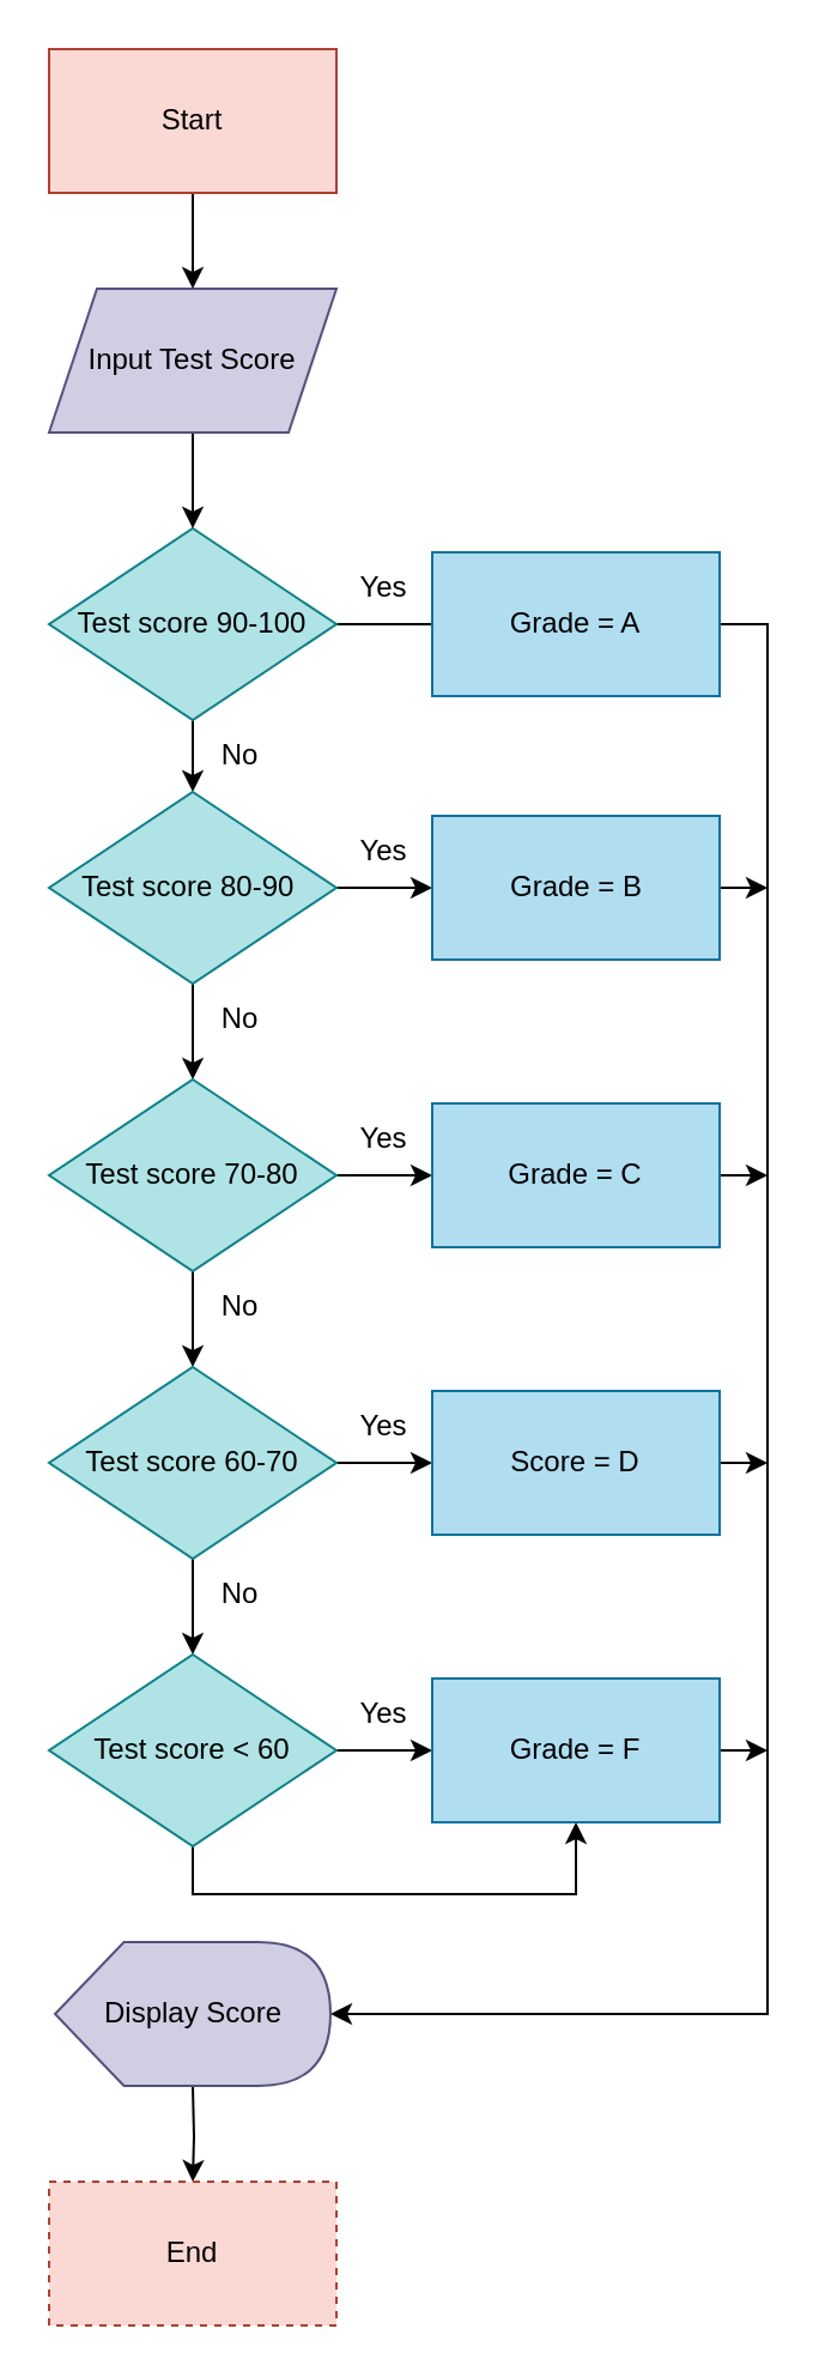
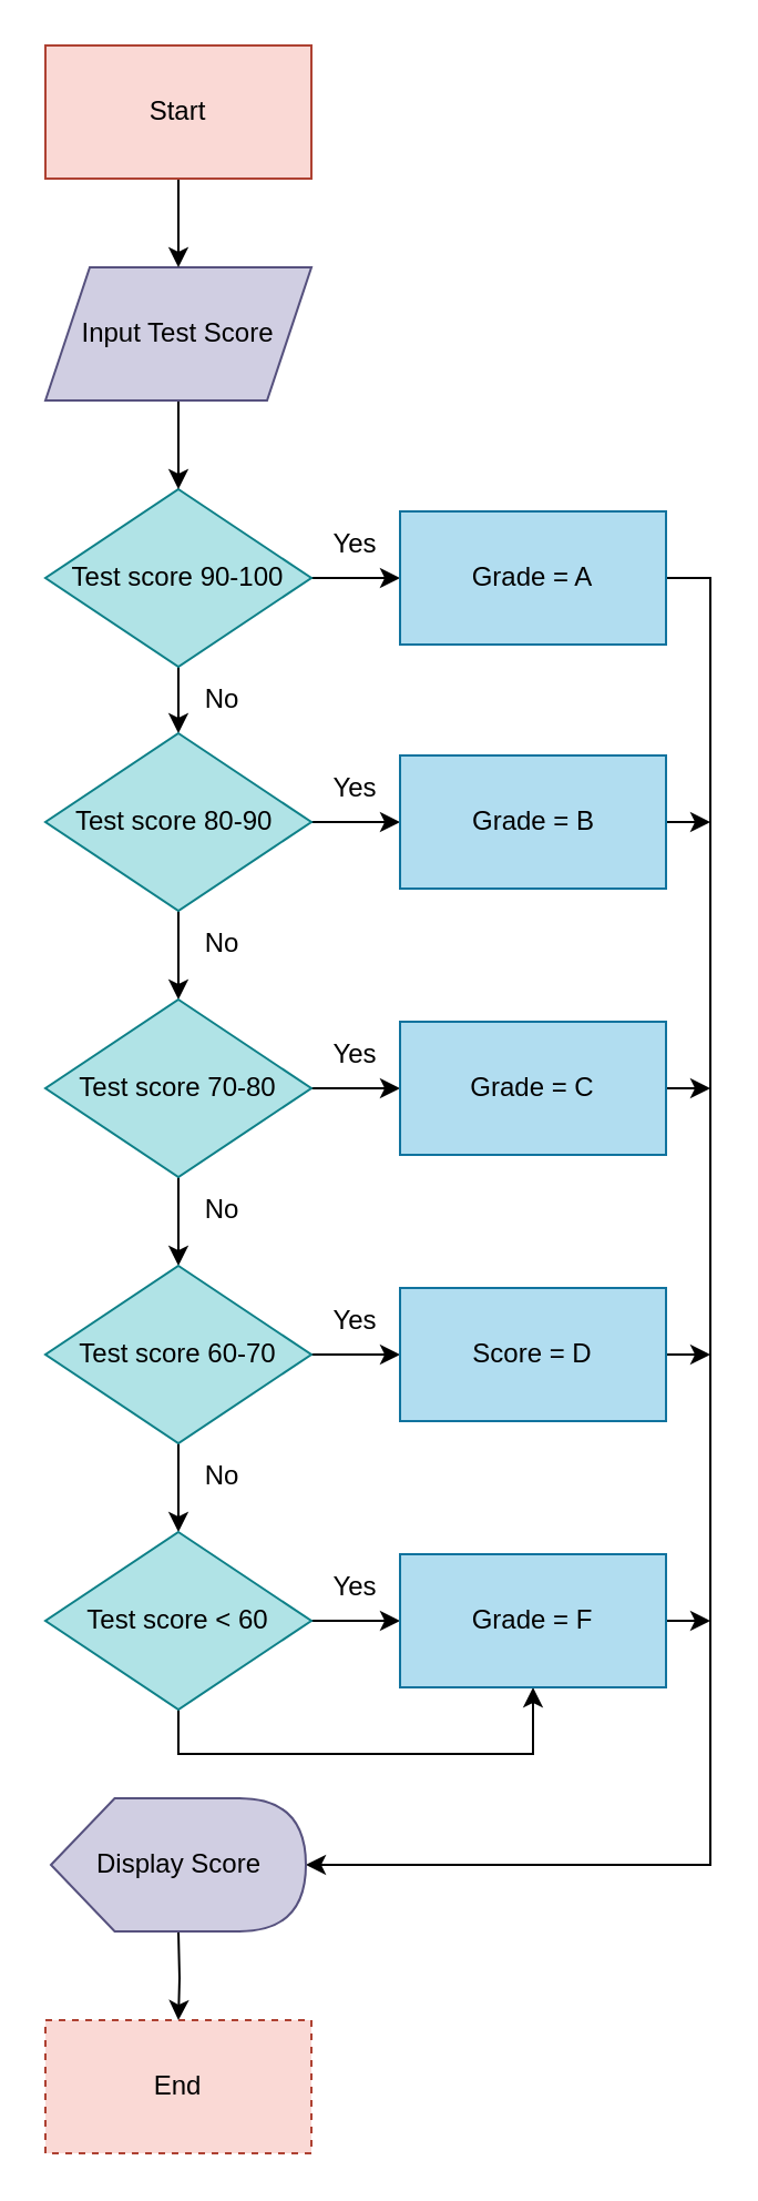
- <mxCell id="2" value="" style="edgeStyle=orthogonalEdgeStyle;rounded=0;orthogonalLoop=1;jettySize=auto;html=1;endArrow=none;" edge="1" parent="1" source="4" target="10"><mxGeometry relative="1" as="geometry" /></mxCell>
+ <mxCell id="2" value="" style="edgeStyle=orthogonalEdgeStyle;rounded=0;orthogonalLoop=1;jettySize=auto;html=1;" edge="1" parent="1" source="4" target="10"><mxGeometry relative="1" as="geometry" /></mxCell>
